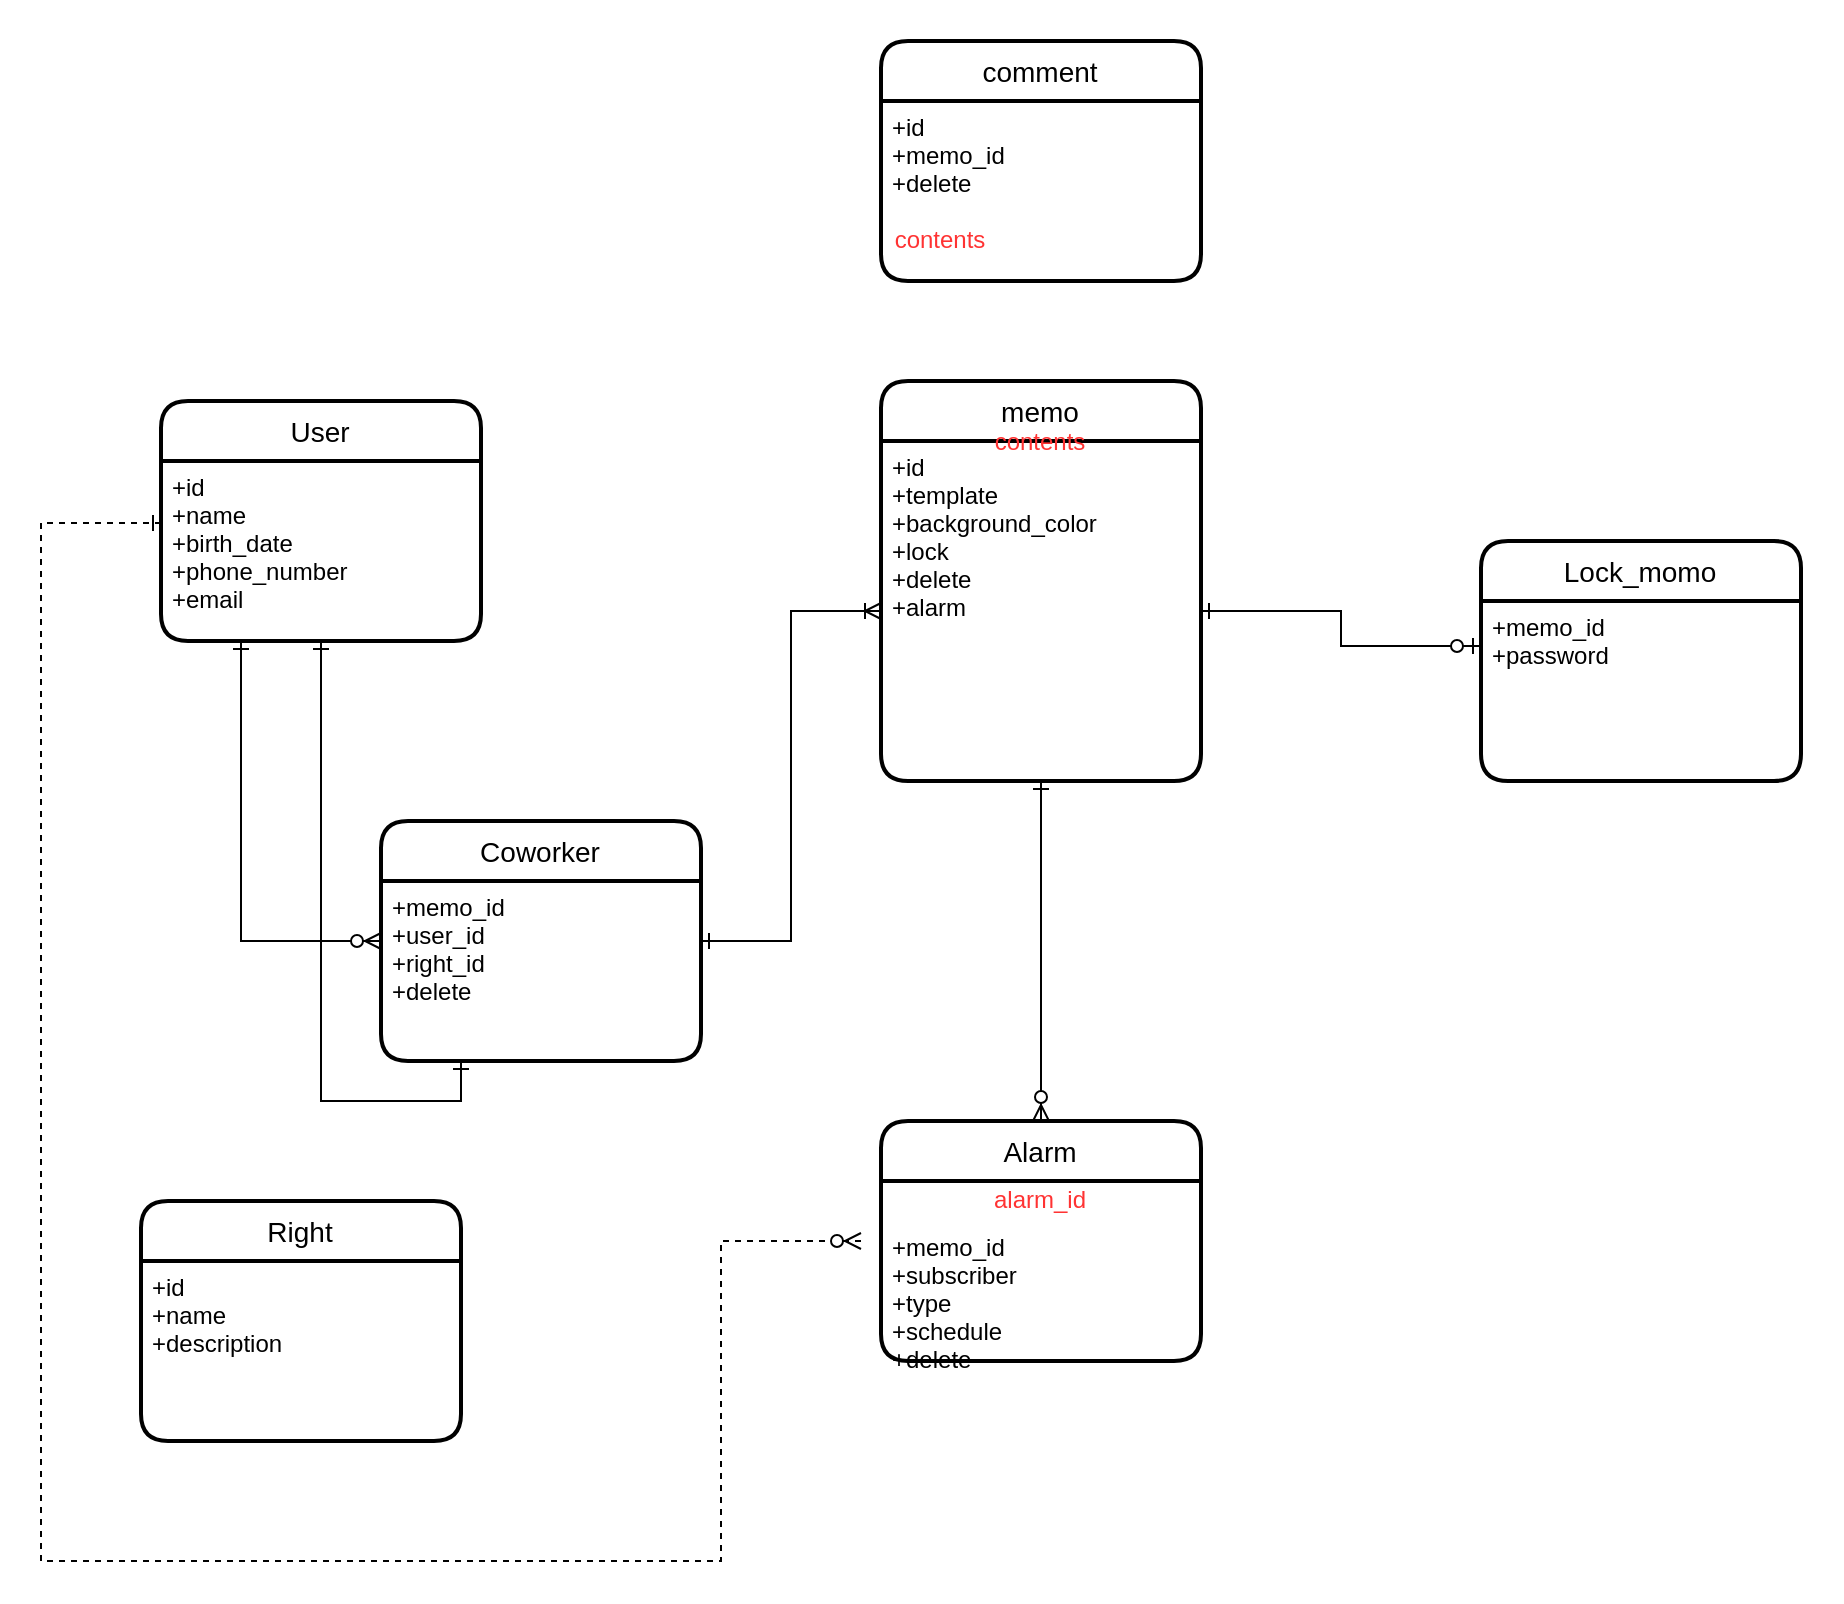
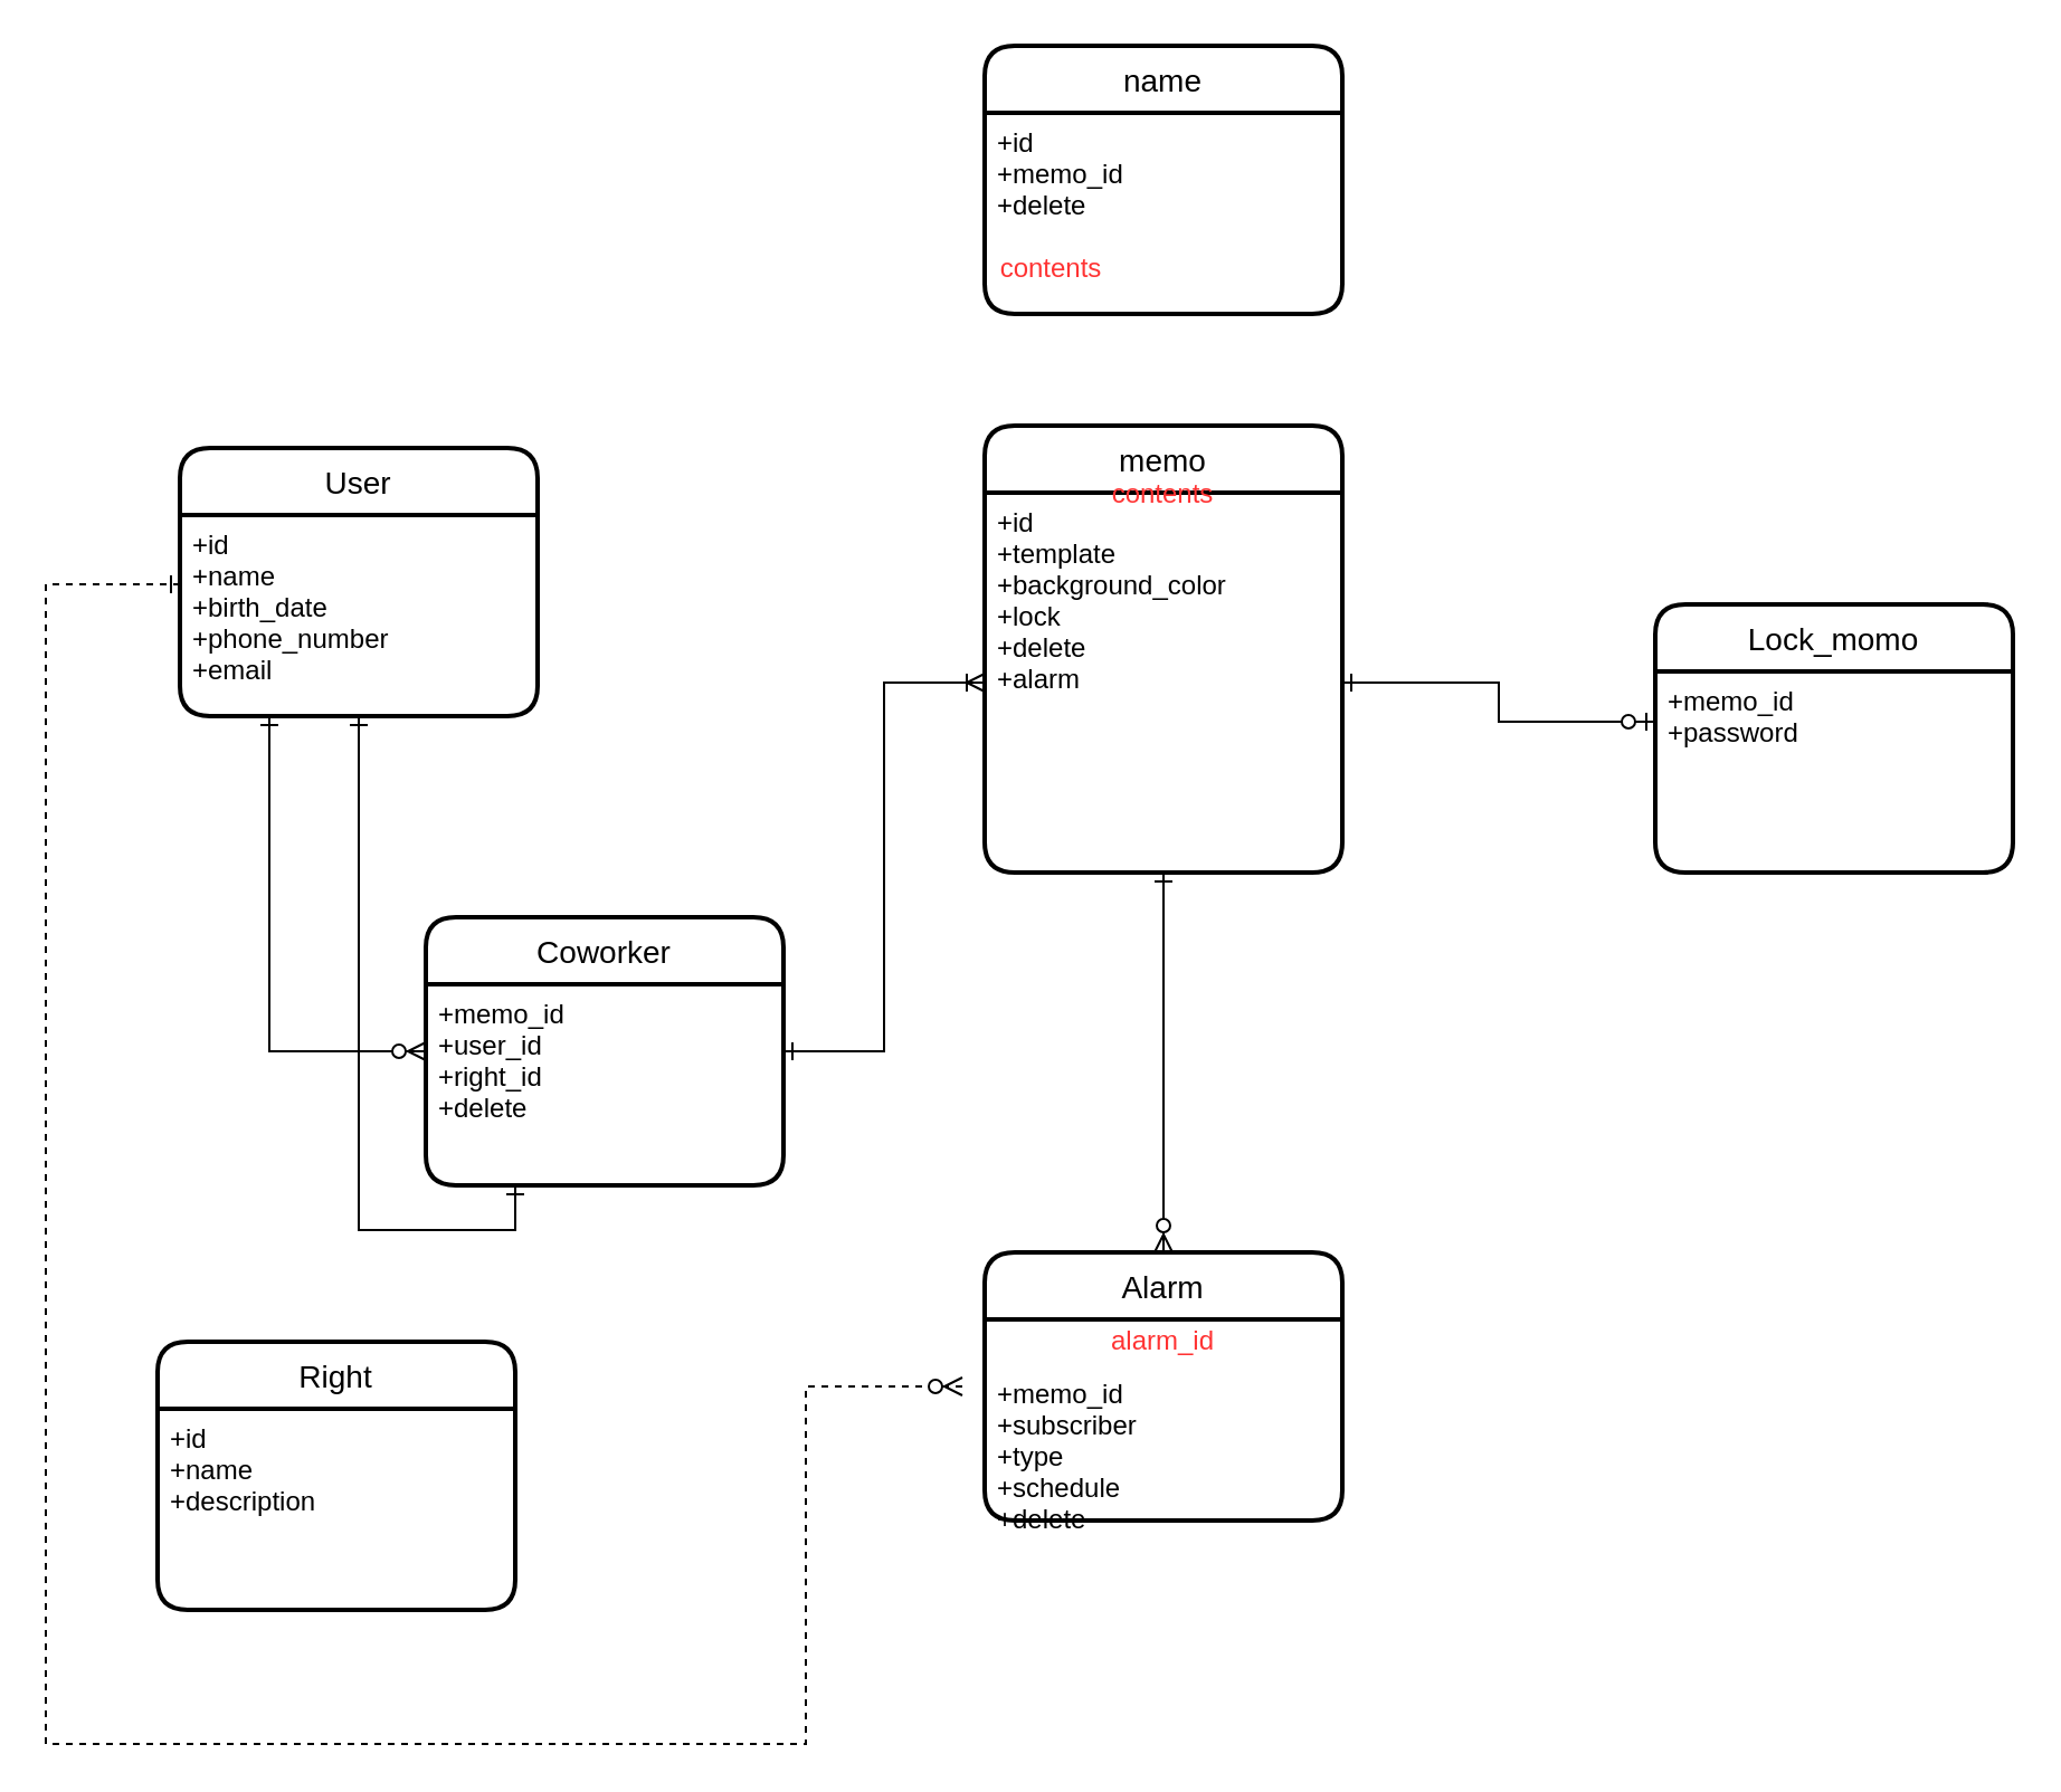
- <mxCell id="12" value="comment" style="swimlane;childLayout=stackLayout;horizontal=1;startSize=30;horizontalStack=0;rounded=1;fontSize=14;fontStyle=0;strokeWidth=2;resizeParent=0;resizeLast=1;shadow=0;dashed=0;align=center;" vertex="1" parent="1"><mxGeometry x="440" y="20" width="160" height="120" as="geometry" /></mxCell>
+ <mxCell id="12" value="name" style="swimlane;childLayout=stackLayout;horizontal=1;startSize=30;horizontalStack=0;rounded=1;fontSize=14;fontStyle=0;strokeWidth=2;resizeParent=0;resizeLast=1;shadow=0;dashed=0;align=center;" vertex="1" parent="1"><mxGeometry x="440" y="20" width="160" height="120" as="geometry" /></mxCell>
